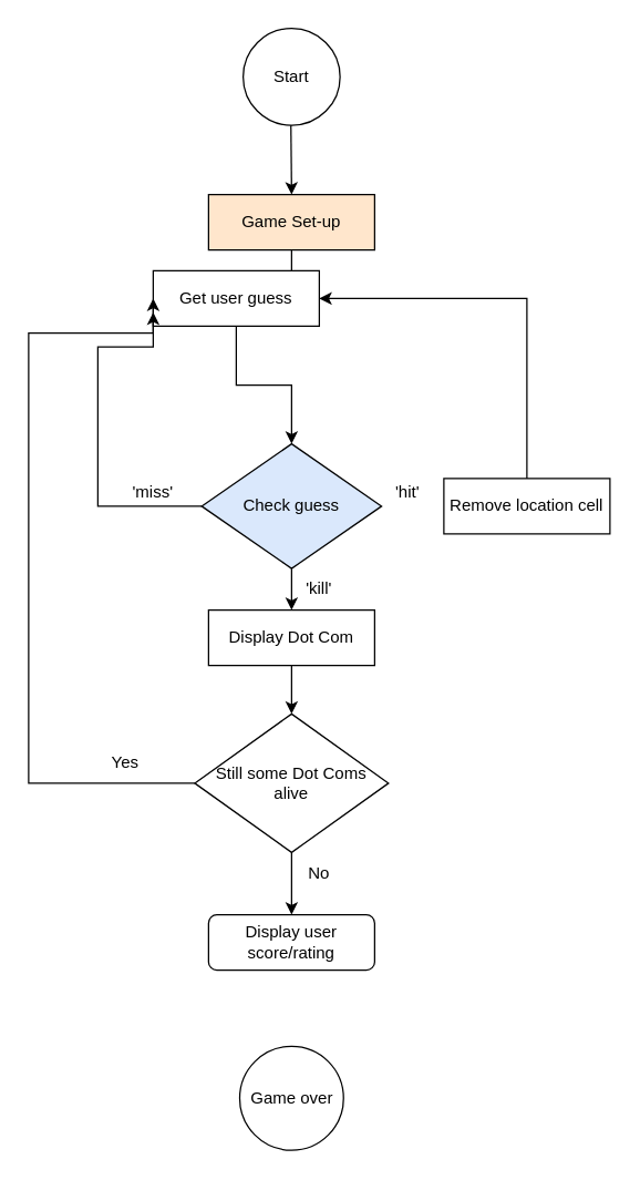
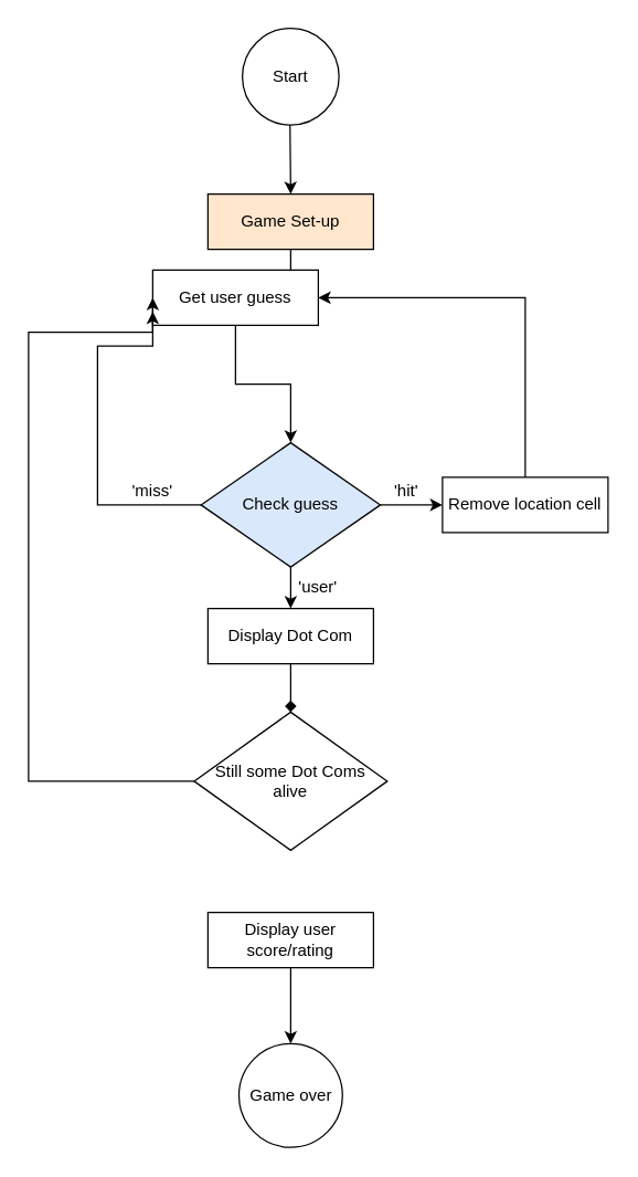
+ <mxCell id="9" value="" style="edgeStyle=orthogonalEdgeStyle;rounded=0;orthogonalLoop=1;jettySize=auto;html=1;" edge="1" parent="1" source="11" target="17"><mxGeometry relative="1" as="geometry" /></mxCell>
- <mxCell id="15" value="'kill'" style="text;html=1;strokeColor=none;fillColor=none;align=center;verticalAlign=middle;whiteSpace=wrap;rounded=0;" vertex="1" parent="1"><mxGeometry x="200" y="410" width="60" height="30" as="geometry" /></mxCell>
+ <mxCell id="15" value="'user'" style="text;html=1;strokeColor=none;fillColor=none;align=center;verticalAlign=middle;whiteSpace=wrap;rounded=0;" vertex="1" parent="1"><mxGeometry x="200" y="410" width="60" height="30" as="geometry" /></mxCell>
- <mxCell id="12" value="" style="edgeStyle=orthogonalEdgeStyle;rounded=0;orthogonalLoop=1;jettySize=auto;html=1;" edge="1" parent="1" source="14" target="20"><mxGeometry relative="1" as="geometry" /></mxCell>
+ <mxCell id="12" value="" style="edgeStyle=orthogonalEdgeStyle;rounded=0;orthogonalLoop=1;jettySize=auto;html=1;endArrow=diamond;" edge="1" parent="1" source="14" target="20"><mxGeometry relative="1" as="geometry" /></mxCell>
- <mxCell id="22" value="Yes" style="text;html=1;strokeColor=none;fillColor=none;align=center;verticalAlign=middle;whiteSpace=wrap;rounded=0;" vertex="1" parent="1"><mxGeometry x="60" y="535" width="60" height="30" as="geometry" /></mxCell>
- <mxCell id="25" value="No" style="text;html=1;strokeColor=none;fillColor=none;align=center;verticalAlign=middle;whiteSpace=wrap;rounded=0;" vertex="1" parent="1"><mxGeometry x="200" y="615" width="60" height="30" as="geometry" /></mxCell>
- <mxCell id="19" style="edgeStyle=orthogonalEdgeStyle;rounded=0;orthogonalLoop=1;jettySize=auto;html=1;entryX=0.5;entryY=0;entryDx=0;entryDy=0;" edge="1" parent="1" source="20" target="24"><mxGeometry relative="1" as="geometry" /></mxCell>
- <mxCell id="24" value="Display user score/rating" style="whiteSpace=wrap;html=1;rounded=1;" vertex="1" parent="1"><mxGeometry x="150" y="660" width="120" height="40" as="geometry" /></mxCell>
+ <mxCell id="24" value="Display user score/rating" style="rounded=0;whiteSpace=wrap;html=1;" vertex="1" parent="1"><mxGeometry x="150" y="660" width="120" height="40" as="geometry" /></mxCell>
+ <mxCell id="23" style="edgeStyle=orthogonalEdgeStyle;rounded=0;orthogonalLoop=1;jettySize=auto;html=1;entryX=0.5;entryY=0;entryDx=0;entryDy=0;" edge="1" parent="1" source="24" target="26"><mxGeometry relative="1" as="geometry" /></mxCell>
